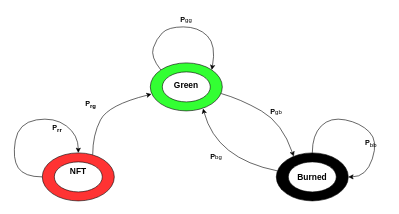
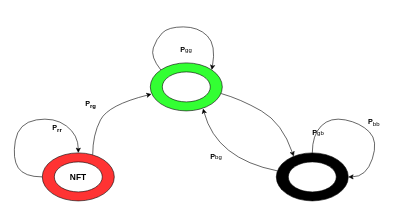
- <mxCell id="17" value="&lt;sub&gt;&lt;span style=&quot;font-size: 12px&quot;&gt;&lt;b&gt;P&lt;/b&gt;&lt;/span&gt;gg&lt;/sub&gt;" style="text;html=1;strokeColor=none;fillColor=none;align=center;verticalAlign=middle;whiteSpace=wrap;rounded=0;" parent="1" vertex="1"><mxGeometry x="290" y="20" width="40" height="20" as="geometry" /></mxCell>
+ <mxCell id="17" value="&lt;sub&gt;&lt;span style=&quot;font-size: 12px&quot;&gt;&lt;b&gt;P&lt;/b&gt;&lt;/span&gt;gg&lt;/sub&gt;" style="text;html=1;strokeColor=none;fillColor=none;align=center;verticalAlign=middle;whiteSpace=wrap;rounded=0;" parent="1" vertex="1"><mxGeometry x="290" y="70" width="40" height="20" as="geometry" /></mxCell>
- <mxCell id="14" value="&lt;b&gt;&lt;font style=&quot;font-size: 14px&quot;&gt;Green&lt;/font&gt;&lt;/b&gt;" style="text;html=1;strokeColor=none;fillColor=none;align=center;verticalAlign=middle;whiteSpace=wrap;rounded=0;" parent="1" vertex="1"><mxGeometry x="280" y="129" width="60" height="25" as="geometry" /></mxCell>
- <mxCell id="19" value="&lt;sub&gt;&lt;span style=&quot;font-size: 12px&quot;&gt;&lt;b&gt;P&lt;/b&gt;&lt;/span&gt;gb&lt;/sub&gt;" style="text;html=1;strokeColor=none;fillColor=none;align=center;verticalAlign=middle;whiteSpace=wrap;rounded=0;" parent="1" vertex="1"><mxGeometry x="440" y="174" width="40" height="20" as="geometry" /></mxCell>
+ <mxCell id="19" value="&lt;sub&gt;&lt;span style=&quot;font-size: 12px&quot;&gt;&lt;b&gt;P&lt;/b&gt;&lt;/span&gt;gb&lt;/sub&gt;" style="text;html=1;strokeColor=none;fillColor=none;align=center;verticalAlign=middle;whiteSpace=wrap;rounded=0;" parent="1" vertex="1"><mxGeometry x="510" y="209" width="40" height="20" as="geometry" /></mxCell>
- <mxCell id="18" value="&lt;b&gt;P&lt;/b&gt;&lt;sub&gt;bb&lt;/sub&gt;" style="text;html=1;strokeColor=none;fillColor=none;align=center;verticalAlign=middle;whiteSpace=wrap;rounded=0;" parent="1" vertex="1"><mxGeometry x="598" y="229" width="40" height="20" as="geometry" /></mxCell>
+ <mxCell id="18" value="&lt;b&gt;P&lt;/b&gt;&lt;sub&gt;bb&lt;/sub&gt;" style="text;html=1;strokeColor=none;fillColor=none;align=center;verticalAlign=middle;whiteSpace=wrap;rounded=0;" parent="1" vertex="1"><mxGeometry x="603" y="194" width="40" height="20" as="geometry" /></mxCell>
- <mxCell id="15" value="&lt;span style=&quot;font-size: 14px&quot;&gt;&lt;b&gt;NFT&lt;/b&gt;&lt;/span&gt;" style="text;html=1;strokeColor=none;fillColor=none;align=center;verticalAlign=middle;whiteSpace=wrap;rounded=0;" parent="1" vertex="1"><mxGeometry x="100" y="271.5" width="60" height="25" as="geometry" /></mxCell>
+ <mxCell id="15" value="&lt;span style=&quot;font-size: 14px&quot;&gt;&lt;b&gt;NFT&lt;/b&gt;&lt;/span&gt;" style="text;html=1;strokeColor=none;fillColor=none;align=center;verticalAlign=middle;whiteSpace=wrap;rounded=0;" parent="1" vertex="1"><mxGeometry x="100" y="281.5" width="60" height="25" as="geometry" /></mxCell>
- <mxCell id="16" value="&lt;span style=&quot;font-size: 14px&quot;&gt;&lt;b&gt;Burned&lt;/b&gt;&lt;/span&gt;" style="text;html=1;strokeColor=none;fillColor=none;align=center;verticalAlign=middle;whiteSpace=wrap;rounded=0;" parent="1" vertex="1"><mxGeometry x="490" y="281.5" width="60" height="25" as="geometry" /></mxCell>
